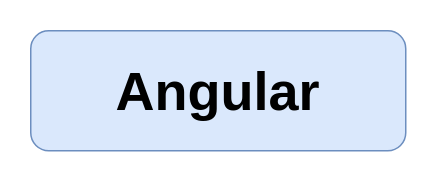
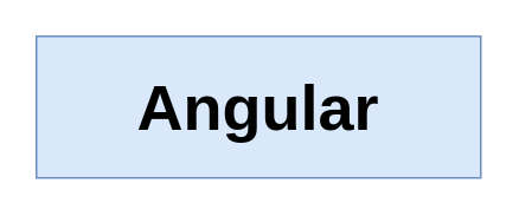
- <mxCell id="2" value="Angular" style="whiteSpace=wrap;html=1;fontStyle=1;fillColor=#dae8fc;strokeColor=#6c8ebf;fontSize=36;rounded=1;" parent="1" vertex="1"><mxGeometry x="20" y="20" width="250" height="80" as="geometry" /></mxCell>
+ <mxCell id="2" value="Angular" style="rounded=0;whiteSpace=wrap;html=1;fontStyle=1;fillColor=#dae8fc;strokeColor=#6c8ebf;fontSize=36;" parent="1" vertex="1"><mxGeometry x="20" y="20" width="250" height="80" as="geometry" /></mxCell>
